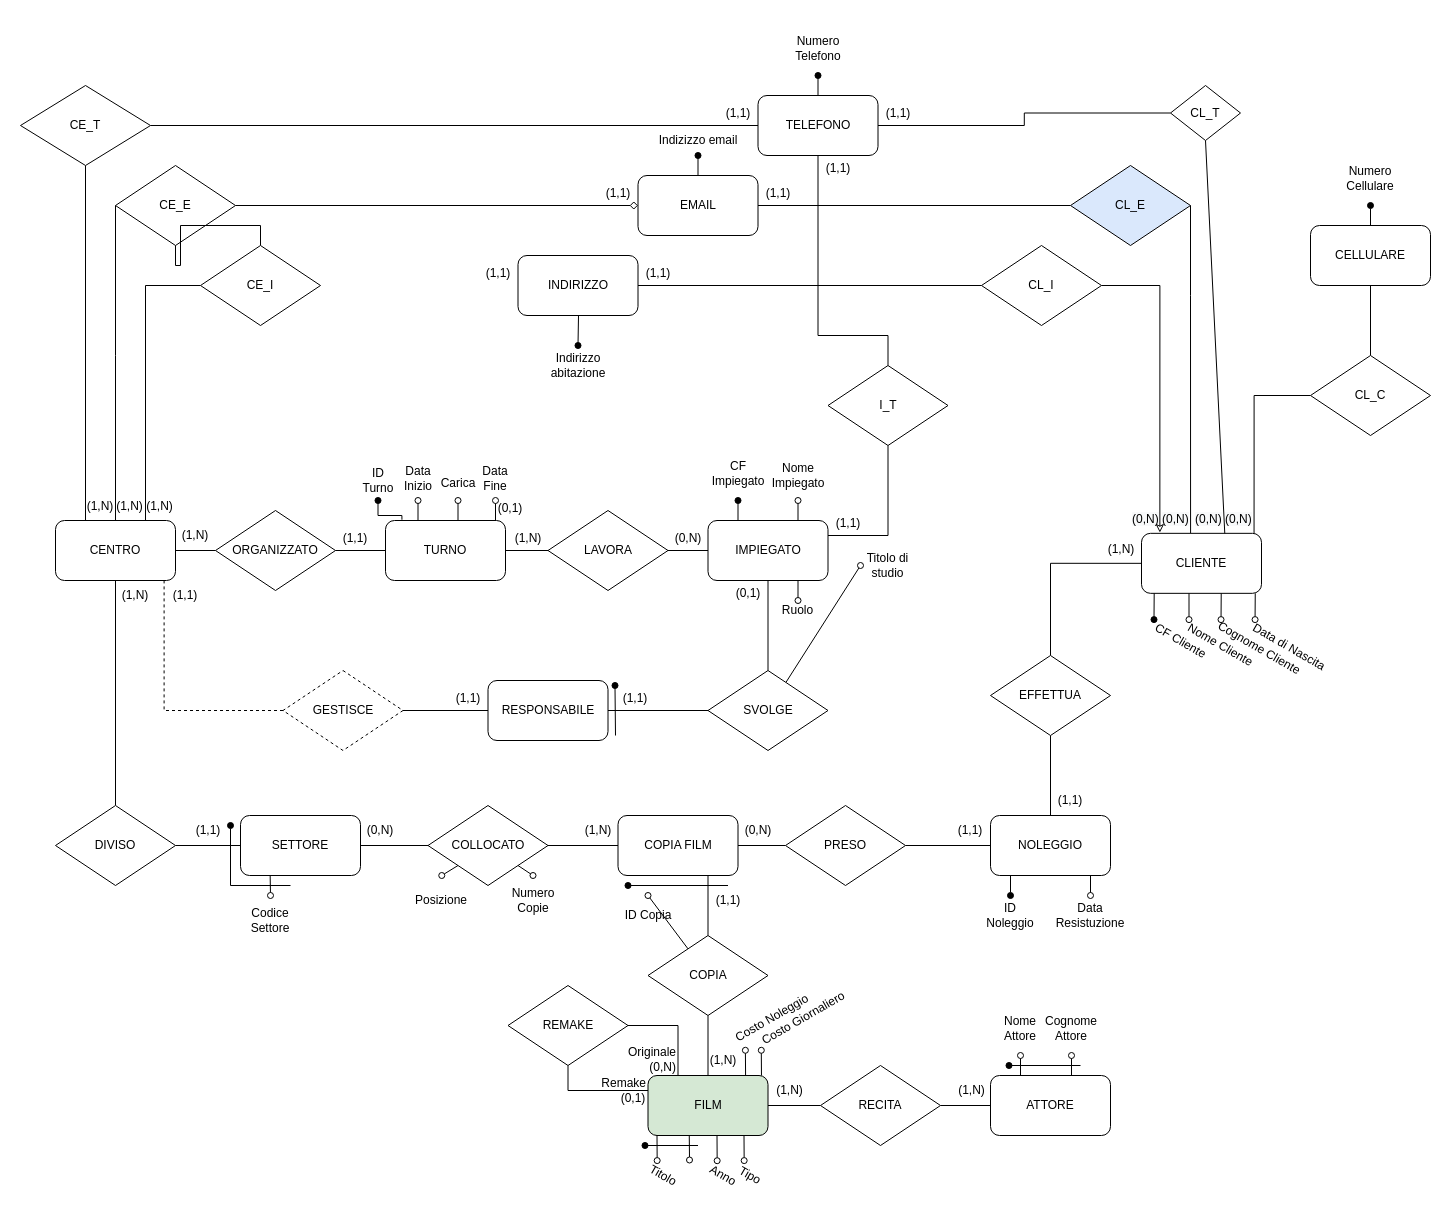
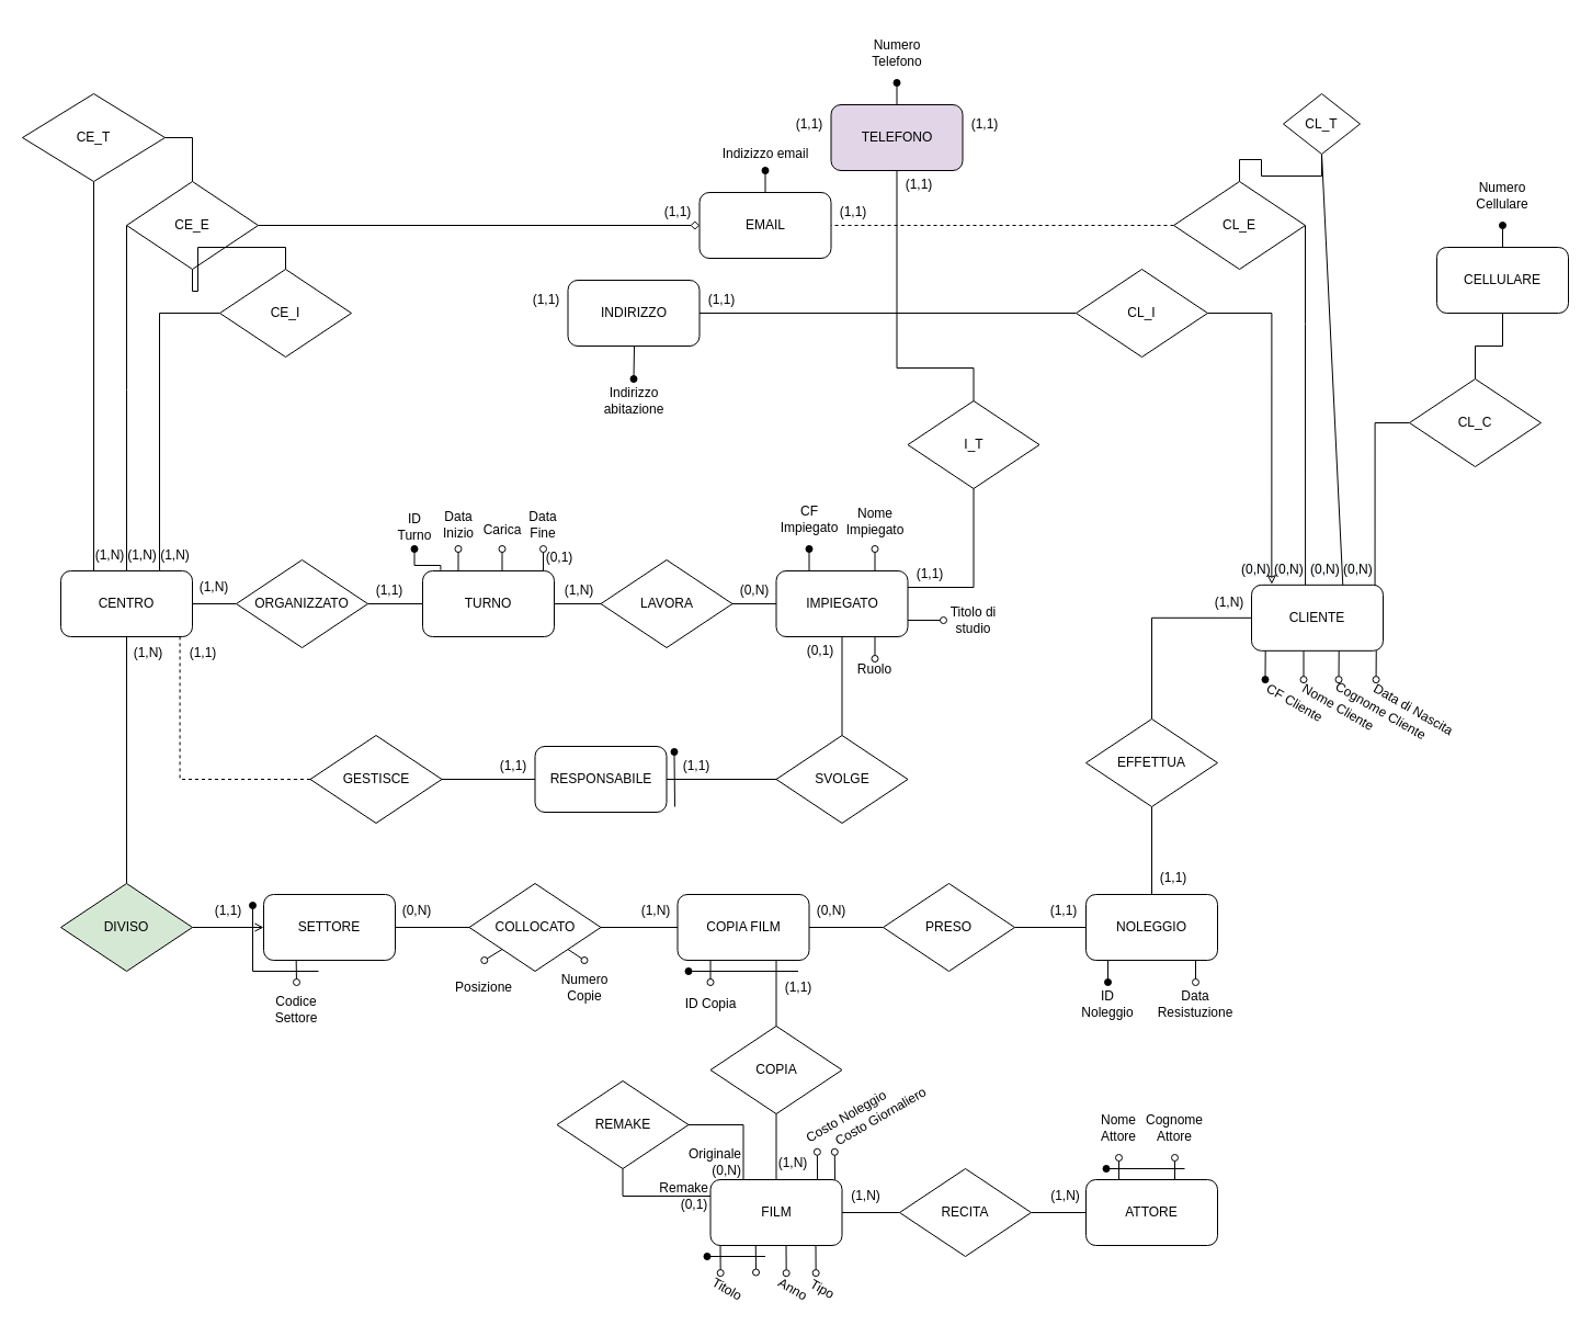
- <mxCell id="157" style="edgeStyle=orthogonalEdgeStyle;rounded=0;orthogonalLoop=1;jettySize=auto;html=1;entryX=1;entryY=0.5;entryDx=0;entryDy=0;endArrow=none;endFill=0;" parent="1" source="158" target="100" edge="1"><mxGeometry relative="1" as="geometry" /></mxCell>
+ <mxCell id="157" style="edgeStyle=orthogonalEdgeStyle;rounded=0;orthogonalLoop=1;jettySize=auto;html=1;endArrow=none;endFill=0;" parent="1" source="158" target="161" edge="1"><mxGeometry relative="1" as="geometry" /></mxCell>
- <mxCell id="141" style="edgeStyle=orthogonalEdgeStyle;rounded=0;orthogonalLoop=1;jettySize=auto;html=1;entryX=0;entryY=0.5;entryDx=0;entryDy=0;endArrow=none;endFill=0;exitX=1;exitY=0.5;exitDx=0;exitDy=0;" parent="1" source="142" target="100" edge="1"><mxGeometry relative="1" as="geometry" /></mxCell>
+ <mxCell id="141" style="edgeStyle=orthogonalEdgeStyle;rounded=0;orthogonalLoop=1;jettySize=auto;html=1;endArrow=none;endFill=0;exitX=1;exitY=0.5;exitDx=0;exitDy=0;" parent="1" source="142" target="147" edge="1"><mxGeometry relative="1" as="geometry" /></mxCell>
- <mxCell id="100" value="TELEFONO" style="rounded=1;whiteSpace=wrap;html=1;" parent="1" vertex="1"><mxGeometry x="757.5" y="95" width="120" height="60" as="geometry" /></mxCell>
+ <mxCell id="100" value="TELEFONO" style="rounded=1;whiteSpace=wrap;html=1;fillColor=#e1d5e7;" parent="1" vertex="1"><mxGeometry x="757.5" y="95" width="120" height="60" as="geometry" /></mxCell>
- <mxCell id="159" style="edgeStyle=orthogonalEdgeStyle;rounded=0;orthogonalLoop=1;jettySize=auto;html=1;entryX=1;entryY=0.5;entryDx=0;entryDy=0;endArrow=none;endFill=0;" parent="1" source="161" target="143" edge="1"><mxGeometry relative="1" as="geometry" /></mxCell>
+ <mxCell id="159" style="edgeStyle=orthogonalEdgeStyle;rounded=0;orthogonalLoop=1;jettySize=auto;html=1;entryX=1;entryY=0.5;entryDx=0;entryDy=0;endArrow=none;endFill=0;dashed=1;" parent="1" source="161" target="143" edge="1"><mxGeometry relative="1" as="geometry" /></mxCell>
- <mxCell id="161" value="CL_E" style="rhombus;whiteSpace=wrap;html=1;fillColor=#dae8fc;" parent="1" vertex="1"><mxGeometry x="1070" y="165" width="120" height="80" as="geometry" /></mxCell>
+ <mxCell id="161" value="CL_E" style="rhombus;whiteSpace=wrap;html=1;" parent="1" vertex="1"><mxGeometry x="1070" y="165" width="120" height="80" as="geometry" /></mxCell>
- <mxCell id="167" value="CL_C" style="rhombus;whiteSpace=wrap;html=1;" parent="1" vertex="1"><mxGeometry x="1310" y="355" width="120" height="80" as="geometry" /></mxCell>
+ <mxCell id="167" value="CL_C" style="rhombus;whiteSpace=wrap;html=1;" parent="1" vertex="1"><mxGeometry x="1285" y="345" width="120" height="80" as="geometry" /></mxCell>
- <mxCell id="69" style="rounded=0;orthogonalLoop=1;jettySize=auto;html=1;startArrow=oval;startFill=0;endArrow=none;endFill=0;exitX=0;exitY=0.5;exitDx=0;exitDy=0;" parent="61" source="68" target="77" edge="1"><mxGeometry x="-73" as="geometry"><mxPoint x="335" y="28" as="sourcePoint" /><mxPoint x="160" y="90" as="targetPoint" /></mxGeometry></mxCell>
+ <mxCell id="69" style="rounded=0;orthogonalLoop=1;jettySize=auto;html=1;startArrow=oval;startFill=0;endArrow=none;endFill=0;exitX=0;exitY=0.5;exitDx=0;exitDy=0;entryX=1;entryY=0.75;entryDx=0;entryDy=0;" parent="61" source="68" target="70" edge="1"><mxGeometry x="-73" as="geometry"><mxPoint x="335" y="28" as="sourcePoint" /><mxPoint x="160" y="90" as="targetPoint" /></mxGeometry></mxCell>
- <mxCell id="10" value="GESTISCE" style="rhombus;whiteSpace=wrap;html=1;dashed=1;" parent="1" vertex="1"><mxGeometry x="282.5" y="670" width="120" height="80" as="geometry" /></mxCell>
+ <mxCell id="10" value="GESTISCE" style="rhombus;whiteSpace=wrap;html=1;" parent="1" vertex="1"><mxGeometry x="282.5" y="670" width="120" height="80" as="geometry" /></mxCell>
- <mxCell id="13" value="DIVISO" style="rhombus;whiteSpace=wrap;html=1;" parent="1" vertex="1"><mxGeometry x="55" y="805" width="120" height="80" as="geometry" /></mxCell>
+ <mxCell id="13" value="DIVISO" style="rhombus;whiteSpace=wrap;html=1;fillColor=#d5e8d4;" parent="1" vertex="1"><mxGeometry x="55" y="805" width="120" height="80" as="geometry" /></mxCell>
- <mxCell id="12" style="edgeStyle=orthogonalEdgeStyle;rounded=0;orthogonalLoop=1;jettySize=auto;html=1;entryX=0;entryY=0.5;entryDx=0;entryDy=0;endArrow=none;endFill=0;" parent="1" source="13" target="32" edge="1"><mxGeometry relative="1" as="geometry" /></mxCell>
+ <mxCell id="12" style="edgeStyle=orthogonalEdgeStyle;rounded=0;orthogonalLoop=1;jettySize=auto;html=1;entryX=0;entryY=0.5;entryDx=0;entryDy=0;endArrow=open;endFill=0;" parent="1" source="13" target="32" edge="1"><mxGeometry relative="1" as="geometry" /></mxCell>
- <mxCell id="60" value="PRESO" style="rhombus;whiteSpace=wrap;html=1;" parent="1" vertex="1"><mxGeometry x="785" y="805" width="120" height="80" as="geometry" /></mxCell>
+ <mxCell id="60" value="PRESO" style="rhombus;whiteSpace=wrap;html=1;" parent="1" vertex="1"><mxGeometry x="805" y="805" width="120" height="80" as="geometry" /></mxCell>
- <mxCell id="48" style="rounded=0;orthogonalLoop=1;jettySize=auto;html=1;startArrow=oval;startFill=0;endArrow=none;endFill=0;exitX=0.5;exitY=0;exitDx=0;exitDy=0;sourcePerimeterSpacing=0;" parent="45" source="47" target="40" edge="1"><mxGeometry relative="1" as="geometry"><mxPoint x="-190.34" y="280" as="sourcePoint" /><mxPoint x="100" y="70" as="targetPoint" /></mxGeometry></mxCell>
+ <mxCell id="48" style="rounded=0;orthogonalLoop=1;jettySize=auto;html=1;startArrow=oval;startFill=0;endArrow=none;endFill=0;exitX=0.5;exitY=0;exitDx=0;exitDy=0;sourcePerimeterSpacing=0;entryX=0.25;entryY=1;entryDx=0;entryDy=0;" parent="45" source="47" target="46" edge="1"><mxGeometry relative="1" as="geometry"><mxPoint x="-190.34" y="280" as="sourcePoint" /><mxPoint x="100" y="70" as="targetPoint" /></mxGeometry></mxCell>
- <mxCell id="81" value="FILM" style="rounded=1;whiteSpace=wrap;html=1;fillColor=#d5e8d4;" parent="1" vertex="1"><mxGeometry x="647.5" y="1075" width="120" height="60" as="geometry" /></mxCell>
+ <mxCell id="81" value="FILM" style="rounded=1;whiteSpace=wrap;html=1;" parent="1" vertex="1"><mxGeometry x="647.5" y="1075" width="120" height="60" as="geometry" /></mxCell>
